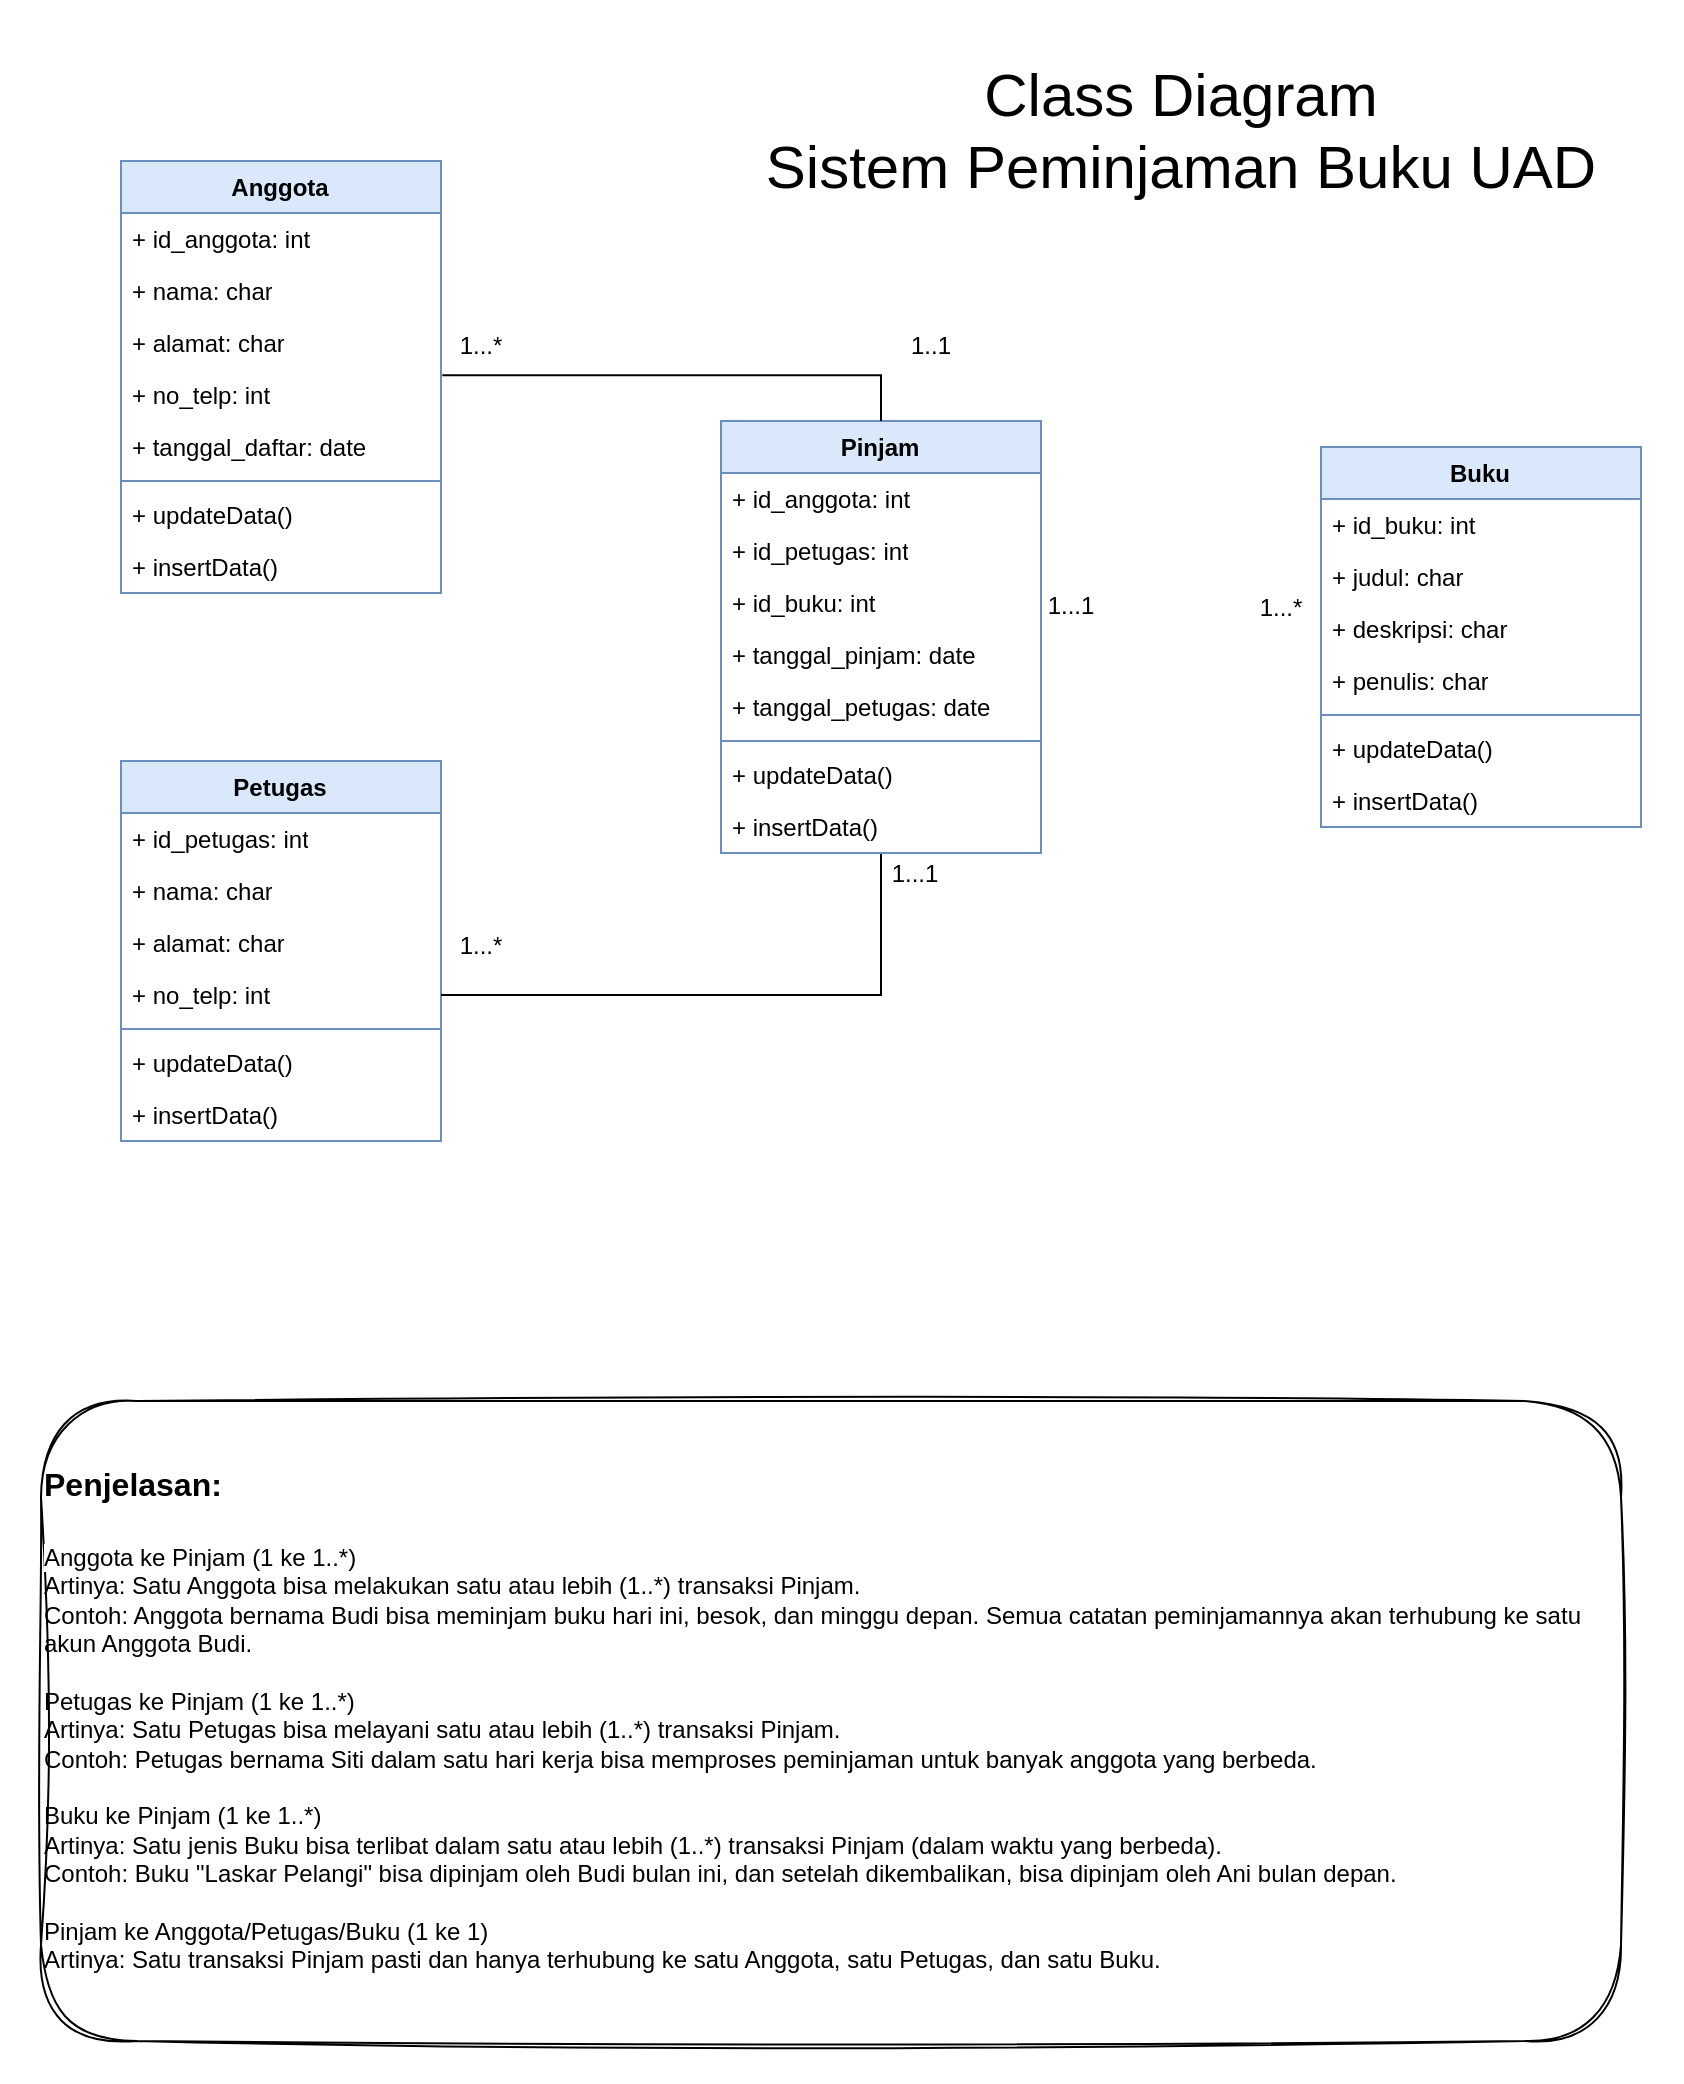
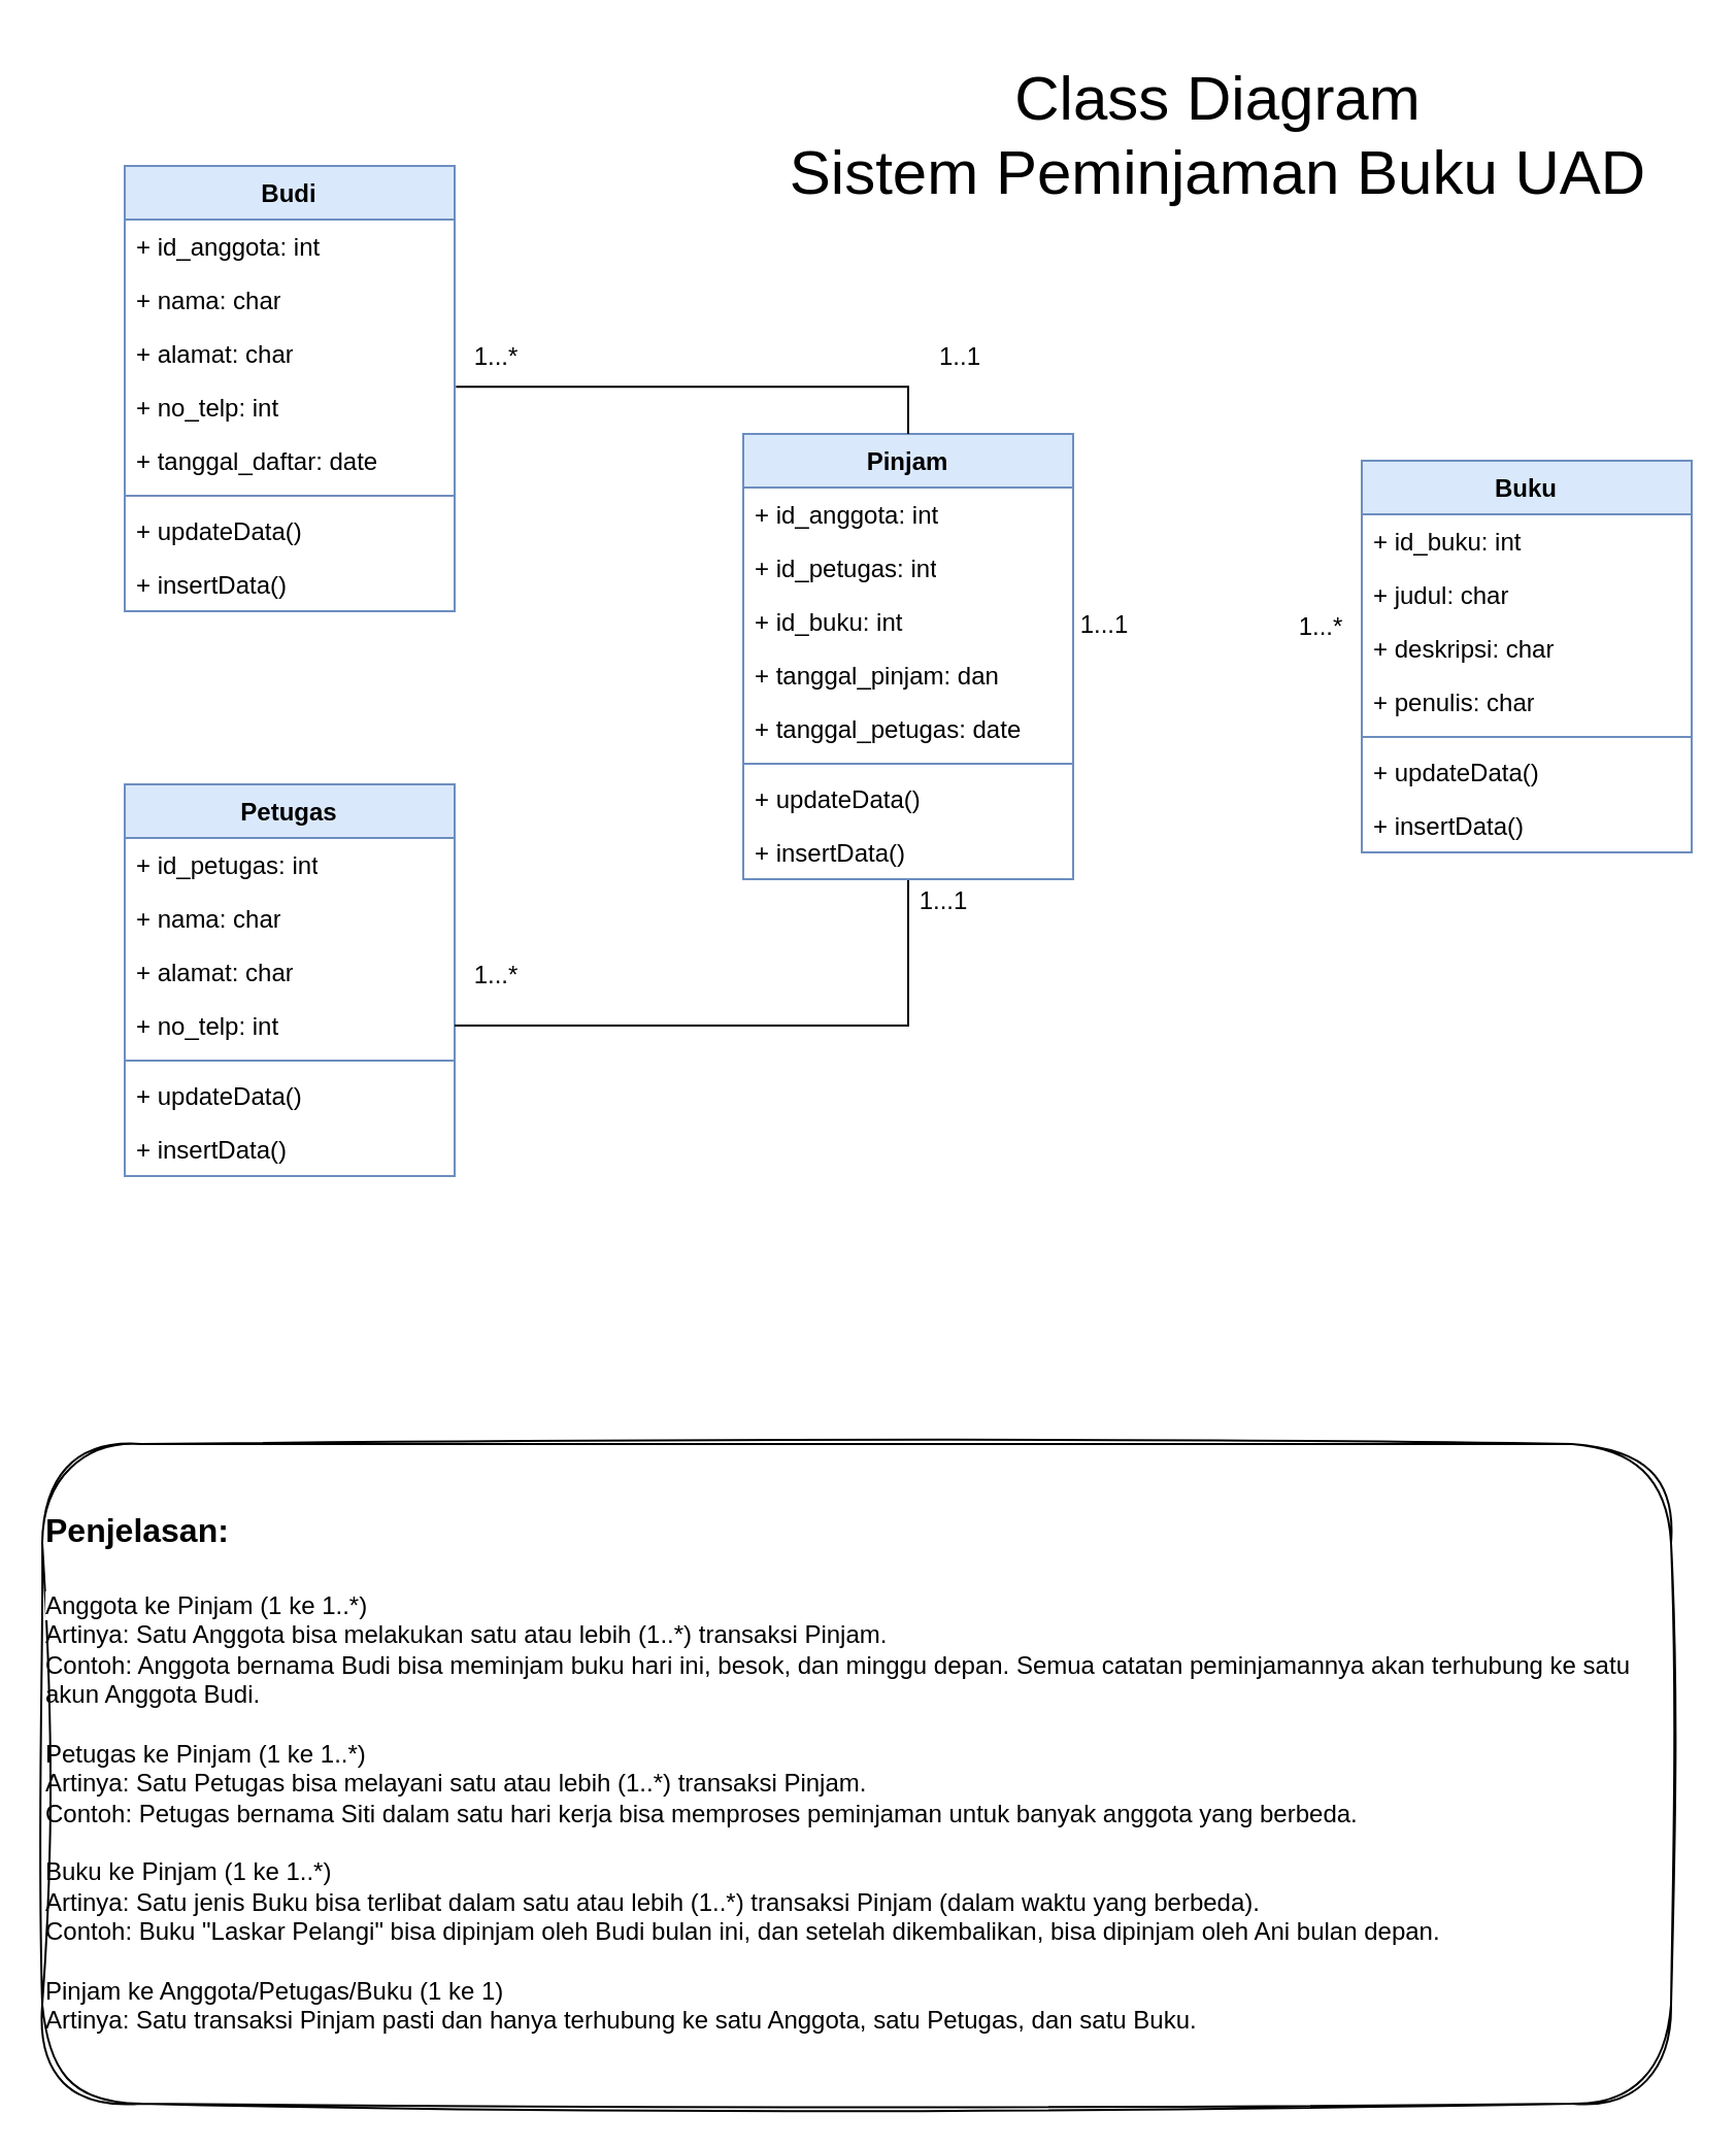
- <mxCell id="10" value="Anggota" style="swimlane;fontStyle=1;align=center;verticalAlign=top;childLayout=stackLayout;horizontal=1;startSize=26;horizontalStack=0;resizeParent=1;resizeParentMax=0;resizeLast=0;collapsible=1;marginBottom=0;whiteSpace=wrap;html=1;fillColor=#dae8fc;strokeColor=#6c8ebf;" vertex="1" parent="1"><mxGeometry x="60" y="80" width="160" height="216" as="geometry" /></mxCell>
+ <mxCell id="10" value="Budi" style="swimlane;fontStyle=1;align=center;verticalAlign=top;childLayout=stackLayout;horizontal=1;startSize=26;horizontalStack=0;resizeParent=1;resizeParentMax=0;resizeLast=0;collapsible=1;marginBottom=0;whiteSpace=wrap;html=1;fillColor=#dae8fc;strokeColor=#6c8ebf;" vertex="1" parent="1"><mxGeometry x="60" y="80" width="160" height="216" as="geometry" /></mxCell>
- <mxCell id="24" value="+ tanggal_pinjam: date" style="text;strokeColor=none;fillColor=none;align=left;verticalAlign=top;spacingLeft=4;spacingRight=4;overflow=hidden;rotatable=0;points=[[0,0.5],[1,0.5]];portConstraint=eastwest;whiteSpace=wrap;html=1;" vertex="1" parent="20"><mxGeometry y="104" width="160" height="26" as="geometry" /></mxCell>
+ <mxCell id="24" value="+ tanggal_pinjam: dan" style="text;strokeColor=none;fillColor=none;align=left;verticalAlign=top;spacingLeft=4;spacingRight=4;overflow=hidden;rotatable=0;points=[[0,0.5],[1,0.5]];portConstraint=eastwest;whiteSpace=wrap;html=1;" vertex="1" parent="20"><mxGeometry y="104" width="160" height="26" as="geometry" /></mxCell>
